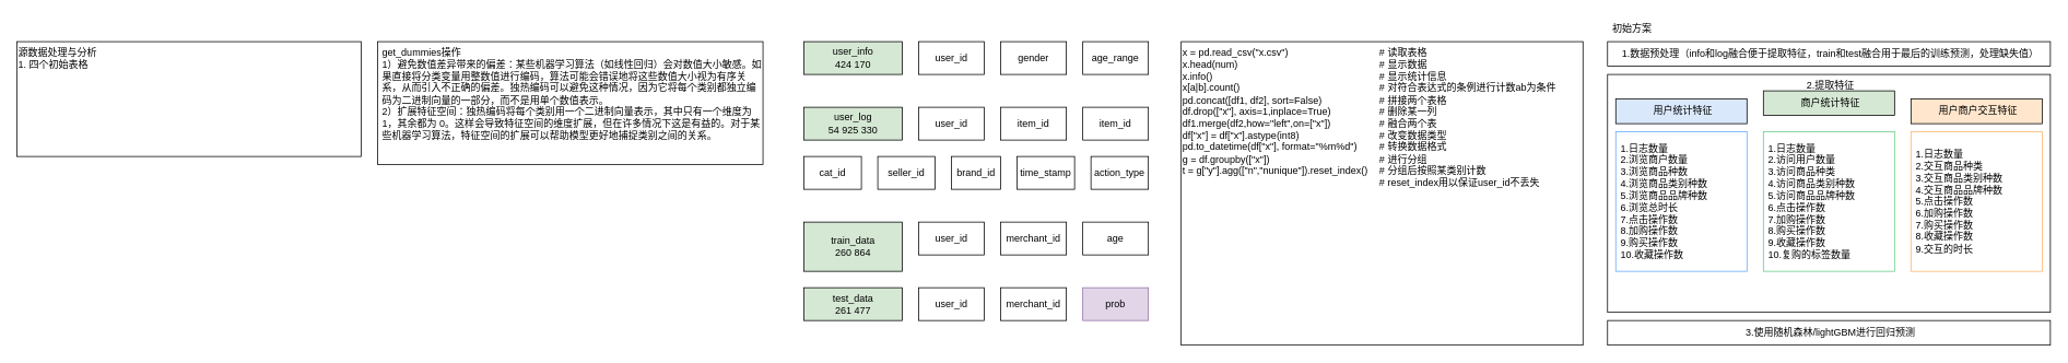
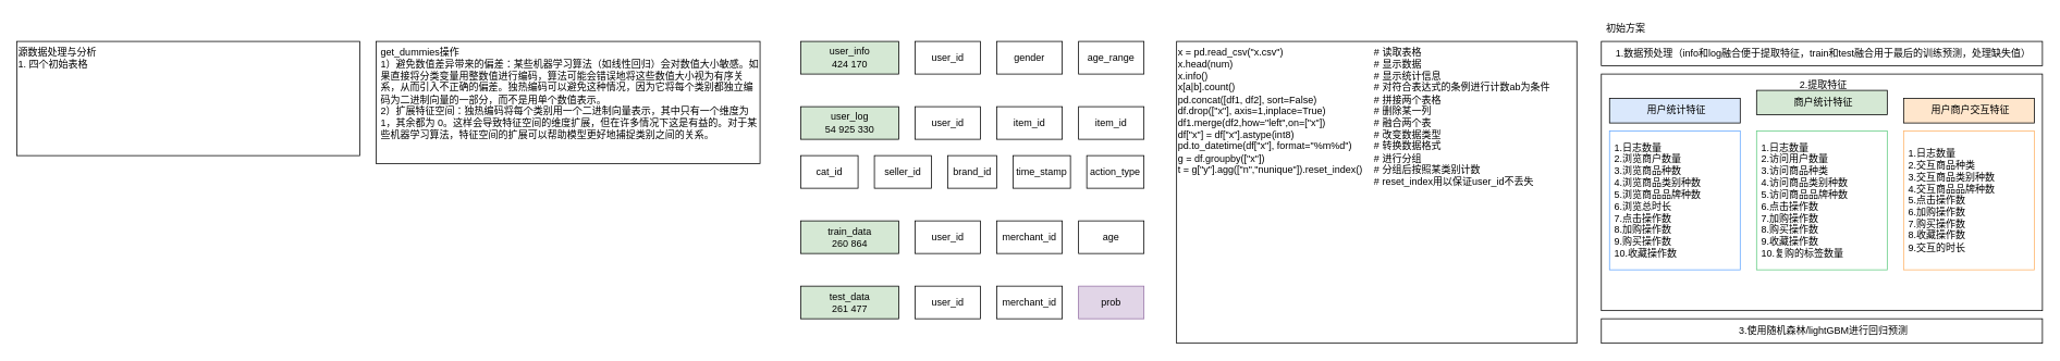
- <mxCell id="5" value="train_data&lt;div&gt;260 864&lt;/div&gt;" style="rounded=0;whiteSpace=wrap;html=1;fillColor=#d5e8d4;strokeColor=#000000;" parent="1" vertex="1"><mxGeometry x="980" y="270" width="120" height="60" as="geometry" /></mxCell>
+ <mxCell id="5" value="train_data&lt;div&gt;260 864&lt;/div&gt;" style="rounded=0;whiteSpace=wrap;html=1;fillColor=#d5e8d4;strokeColor=#000000;" parent="1" vertex="1"><mxGeometry x="980" y="270" width="120" height="40" as="geometry" /></mxCell>
